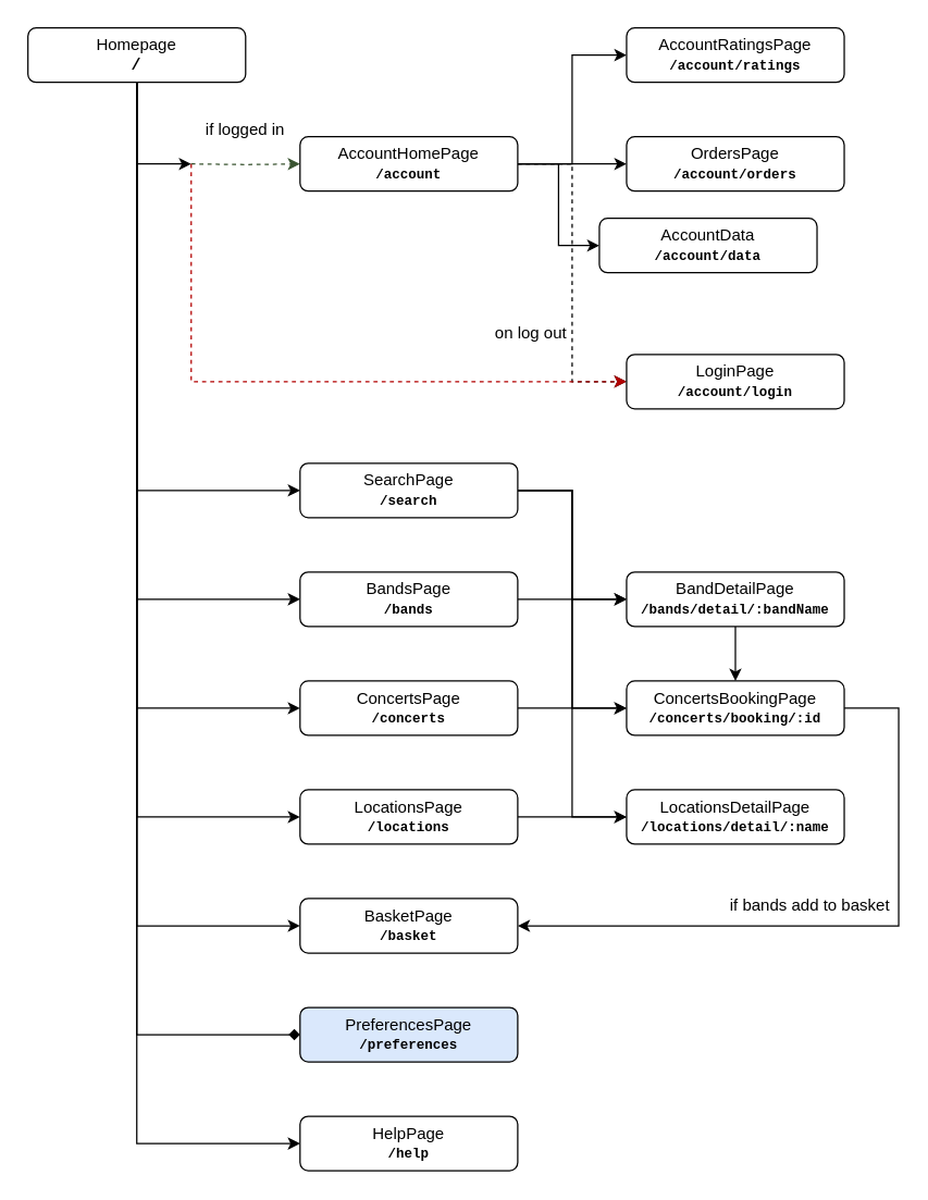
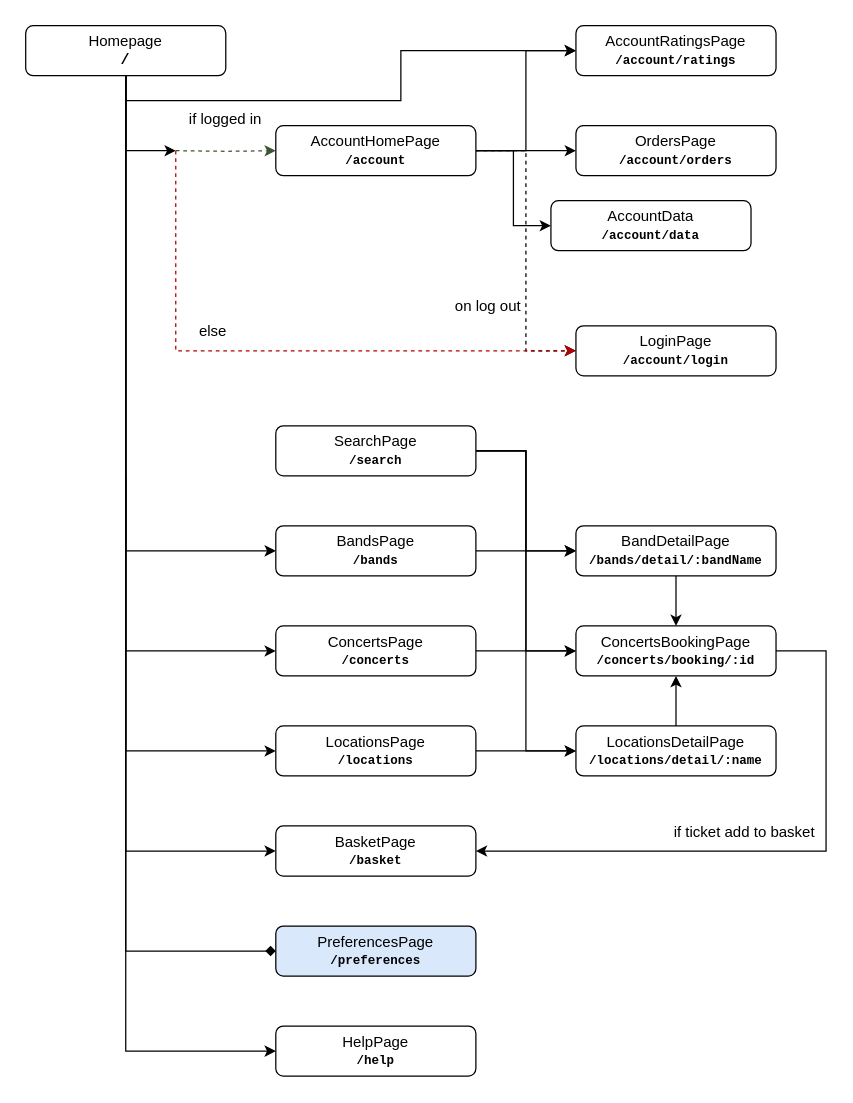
+ <mxCell id="34" value="else" style="text;strokeColor=none;align=center;fillColor=none;html=1;verticalAlign=middle;whiteSpace=wrap;rounded=0;" vertex="1" parent="1"><mxGeometry x="130" y="250" width="80" height="30" as="geometry" /></mxCell>
- <mxCell id="5" style="edgeStyle=orthogonalEdgeStyle;rounded=0;orthogonalLoop=1;jettySize=auto;html=1;exitX=0.5;exitY=1;exitDx=0;exitDy=0;entryX=0;entryY=0.5;entryDx=0;entryDy=0;" edge="1" parent="1" source="10" target="41"><mxGeometry relative="1" as="geometry" /></mxCell>
+ <mxCell id="5" style="edgeStyle=orthogonalEdgeStyle;rounded=0;orthogonalLoop=1;jettySize=auto;html=1;exitX=0.5;exitY=1;exitDx=0;exitDy=0;" edge="1" parent="1" source="10" target="44"><mxGeometry relative="1" as="geometry" /></mxCell>
+ <mxCell id="29" style="edgeStyle=orthogonalEdgeStyle;rounded=0;orthogonalLoop=1;jettySize=auto;html=1;exitX=0.5;exitY=0;exitDx=0;exitDy=0;entryX=0.5;entryY=1;entryDx=0;entryDy=0;" edge="1" parent="1" source="30" target="36"><mxGeometry relative="1" as="geometry"><Array as="points"><mxPoint x="540" y="560" /><mxPoint x="540" y="560" /></Array></mxGeometry></mxCell>
- <mxCell id="42" value="if bands add to basket" style="text;strokeColor=none;align=center;fillColor=none;html=1;verticalAlign=middle;whiteSpace=wrap;rounded=0;" vertex="1" parent="1"><mxGeometry x="530" y="650" width="130" height="30" as="geometry" /></mxCell>
+ <mxCell id="42" value="if ticket add to basket" style="text;strokeColor=none;align=center;fillColor=none;html=1;verticalAlign=middle;whiteSpace=wrap;rounded=0;" vertex="1" parent="1"><mxGeometry x="530" y="650" width="130" height="30" as="geometry" /></mxCell>
